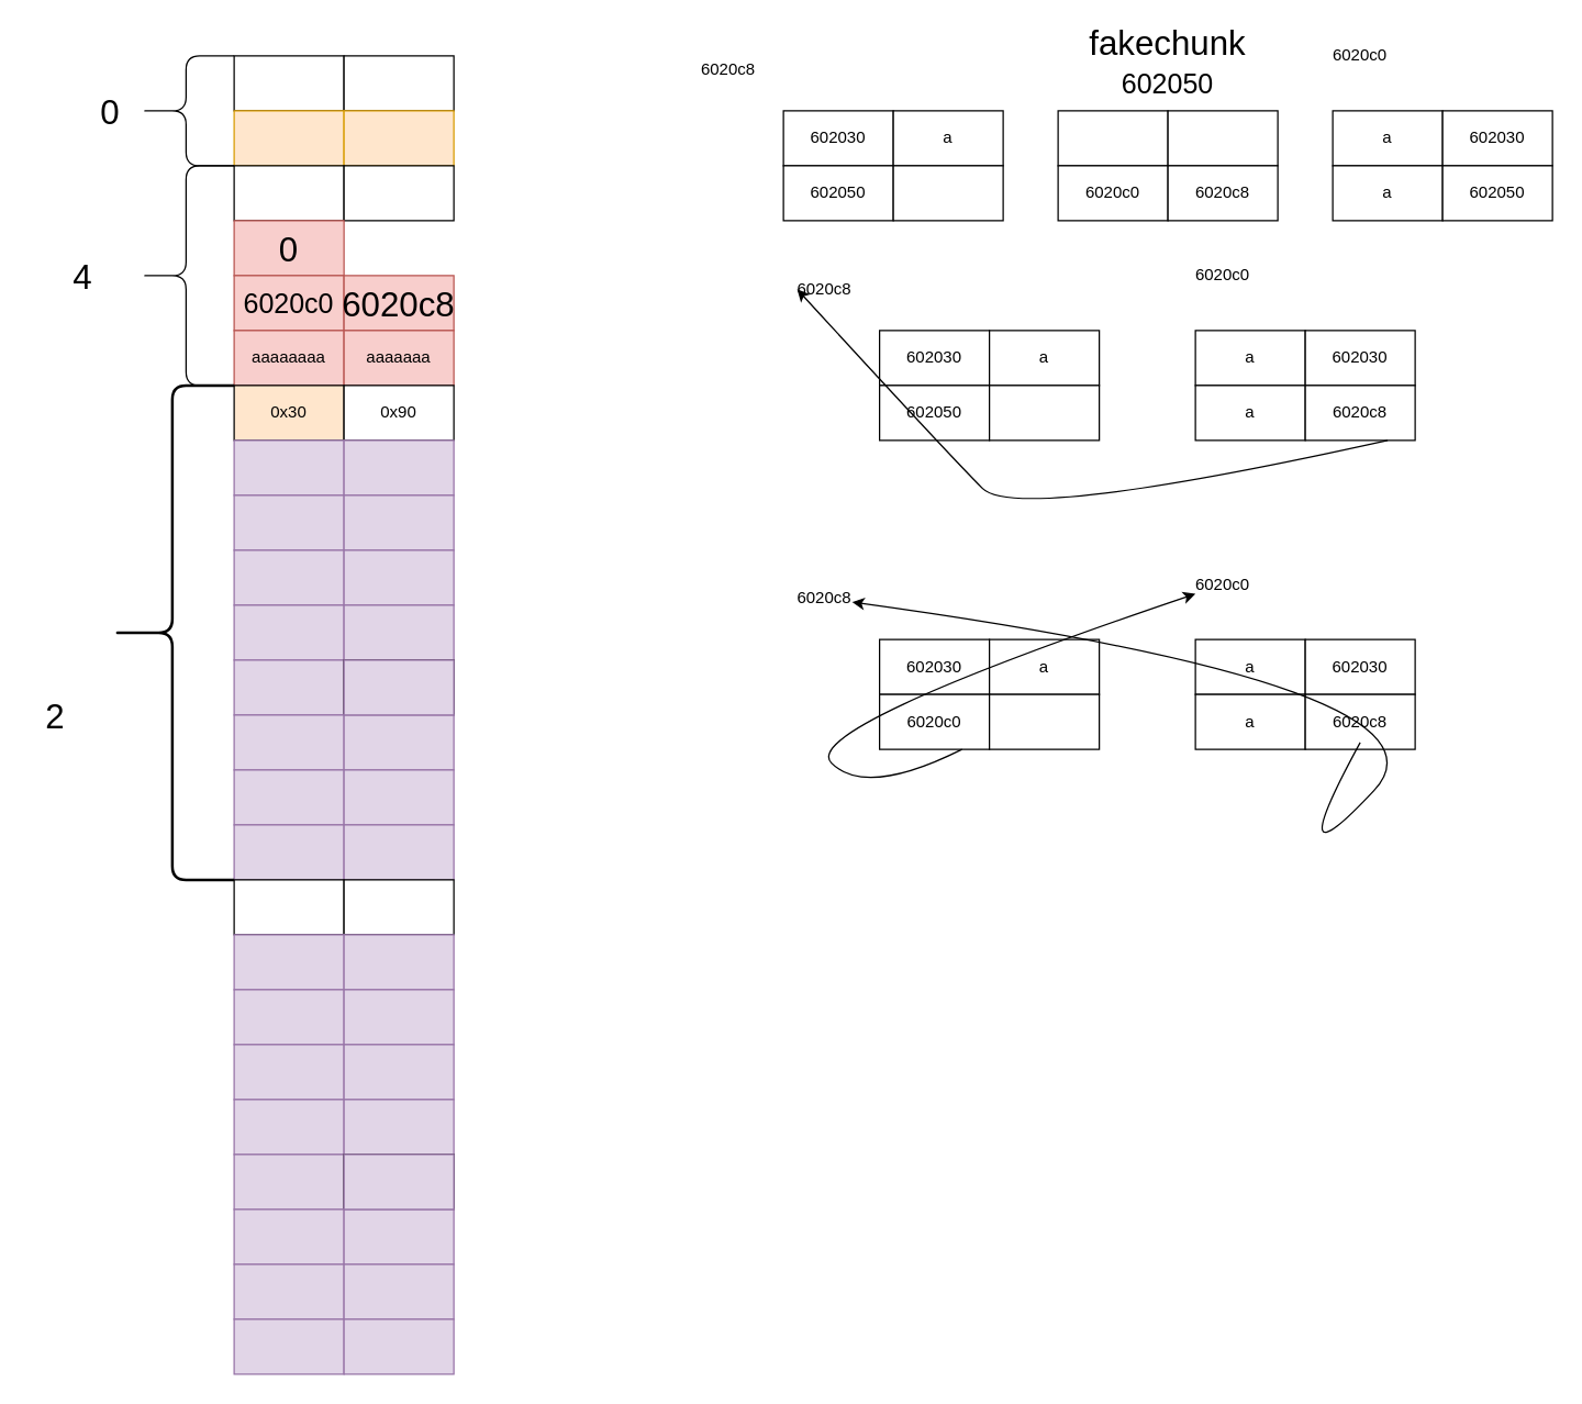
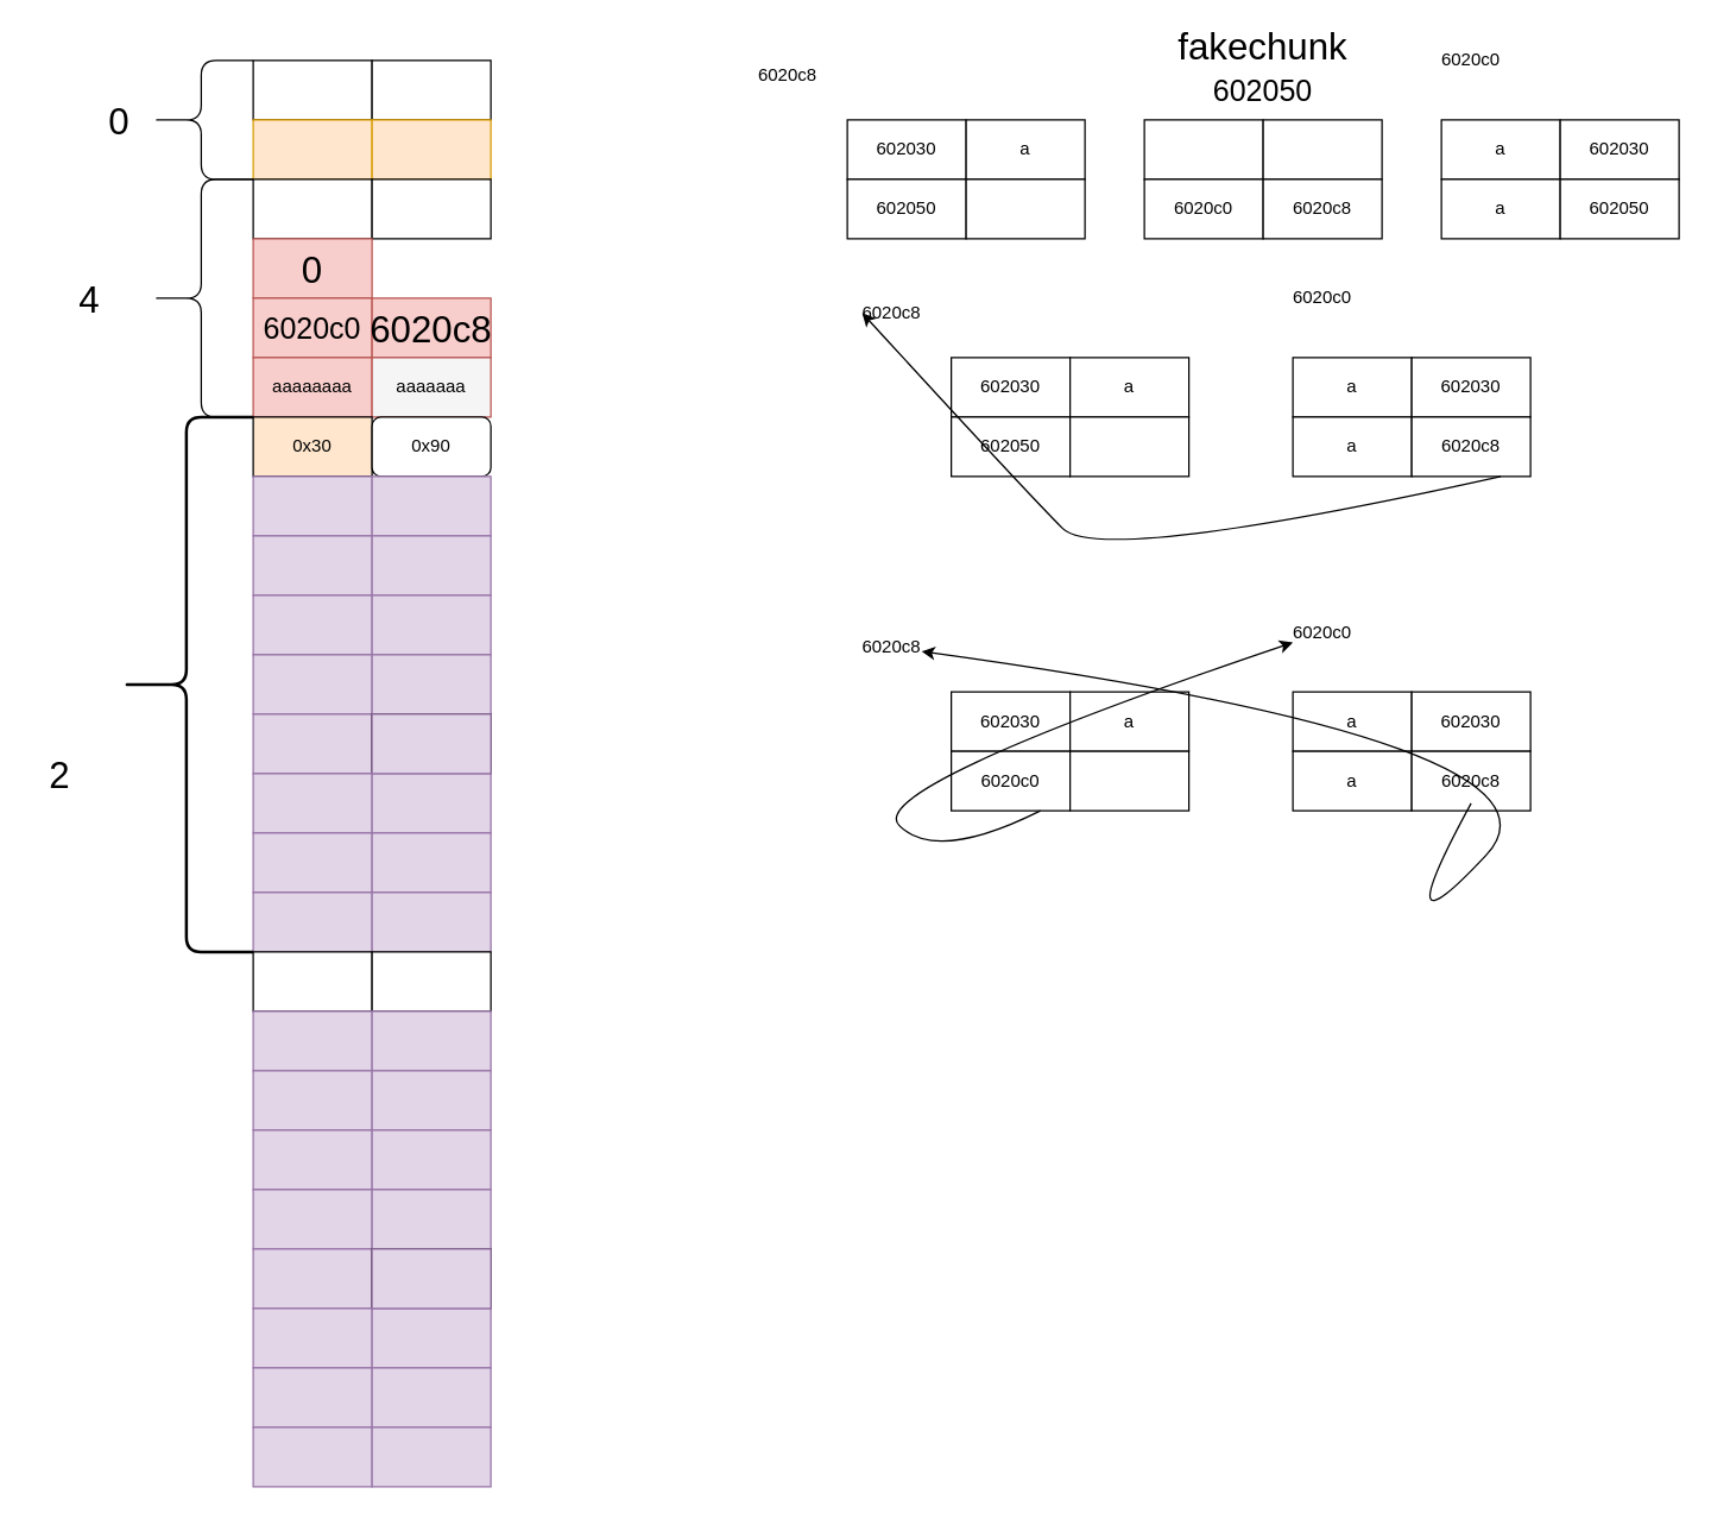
- <mxCell id="12" value="aaaaaaa" style="rounded=0;whiteSpace=wrap;html=1;fillColor=#f8cecc;strokeColor=#b85450;" vertex="1" parent="1"><mxGeometry x="250" y="240" width="80" height="40" as="geometry" /></mxCell>
+ <mxCell id="12" value="aaaaaaa" style="rounded=0;whiteSpace=wrap;html=1;fillColor=#f5f5f5;strokeColor=#b85450;" vertex="1" parent="1"><mxGeometry x="250" y="240" width="80" height="40" as="geometry" /></mxCell>
- <mxCell id="14" value="0x90" style="rounded=0;whiteSpace=wrap;html=1;" vertex="1" parent="1"><mxGeometry x="250" y="280" width="80" height="40" as="geometry" /></mxCell>
+ <mxCell id="14" value="0x90" style="whiteSpace=wrap;html=1;rounded=1;" vertex="1" parent="1"><mxGeometry x="250" y="280" width="80" height="40" as="geometry" /></mxCell>
